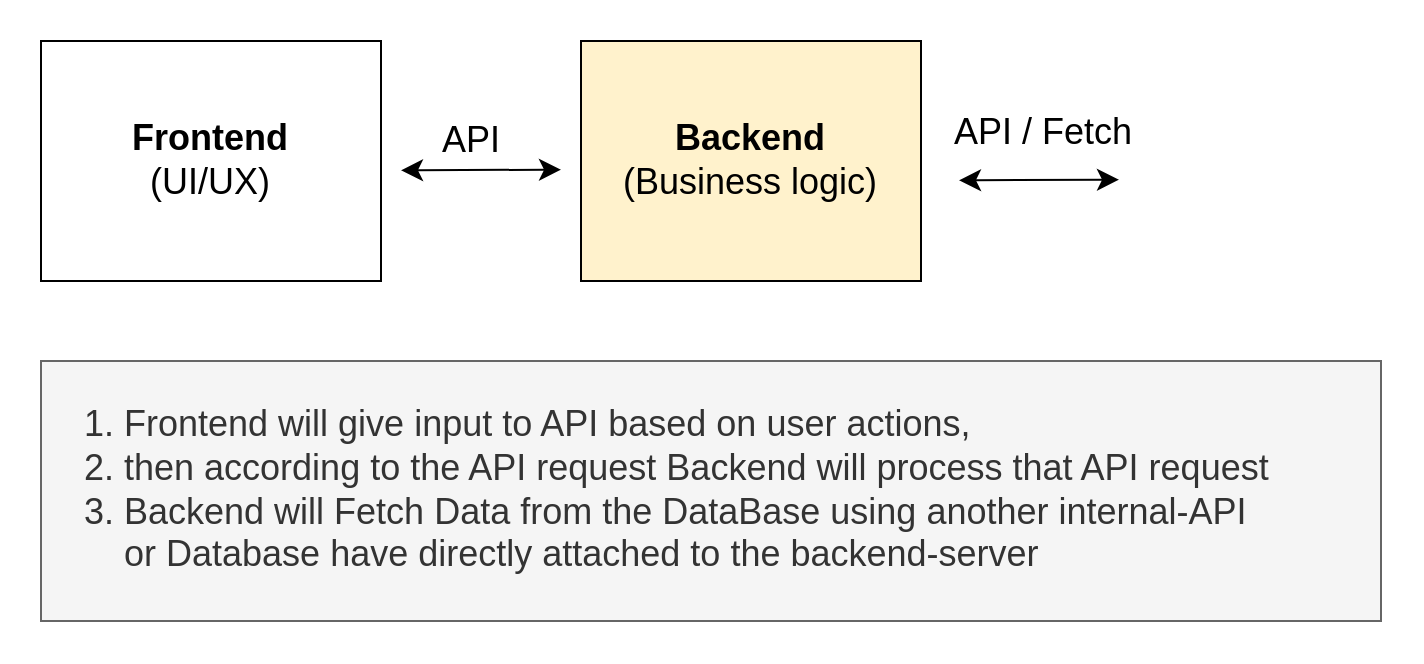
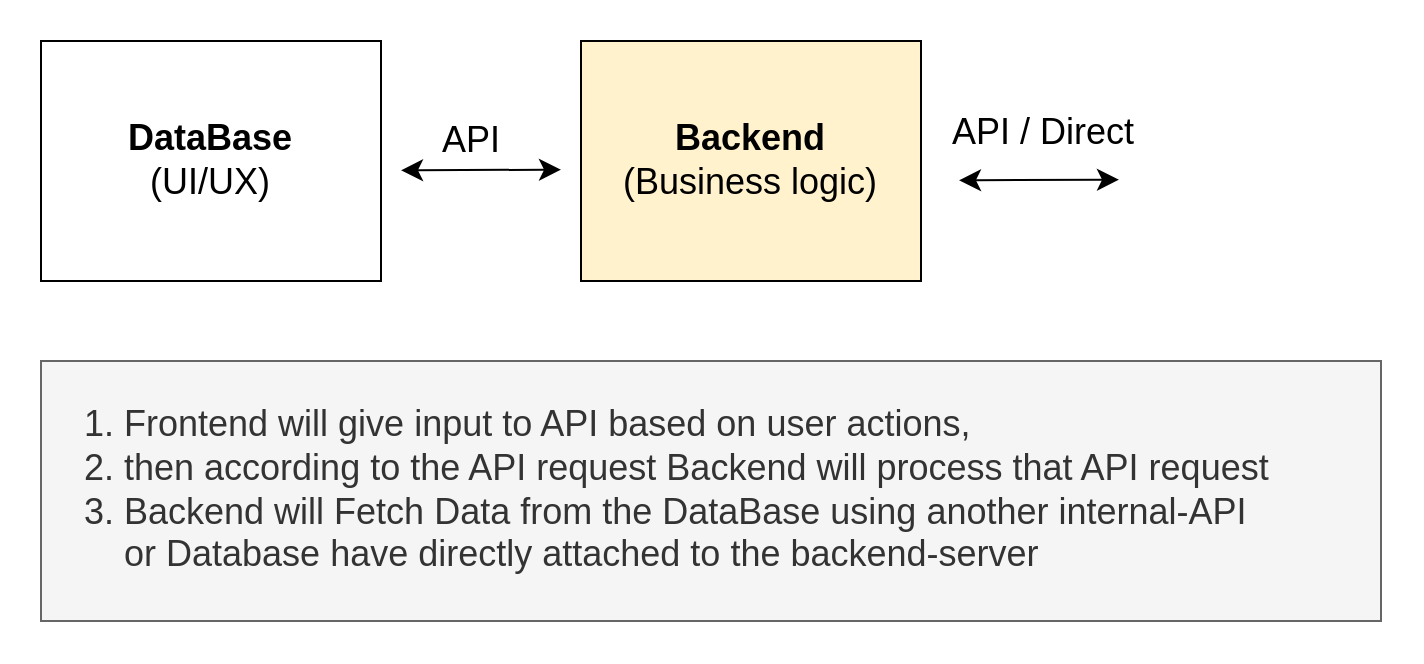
- <mxCell id="6" value="API / Fetch" style="text;html=1;align=center;verticalAlign=middle;resizable=0;points=[];autosize=1;strokeColor=none;fillColor=none;fontSize=18;" vertex="1" parent="1"><mxGeometry x="466" y="46" width="110" height="40" as="geometry" /></mxCell>
+ <mxCell id="6" value="API / Direct" style="text;html=1;align=center;verticalAlign=middle;resizable=0;points=[];autosize=1;strokeColor=none;fillColor=none;fontSize=18;" vertex="1" parent="1"><mxGeometry x="466" y="46" width="110" height="40" as="geometry" /></mxCell>
- <mxCell id="2" value="&lt;font style=&quot;font-size: 18px;&quot;&gt;&lt;b&gt;Frontend&lt;/b&gt;&lt;br&gt;(UI/UX)&lt;br&gt;&lt;/font&gt;" style="whiteSpace=wrap;html=1;" vertex="1" parent="1"><mxGeometry x="20" y="20" width="170" height="120" as="geometry" /></mxCell>
+ <mxCell id="2" value="&lt;font style=&quot;font-size: 18px;&quot;&gt;&lt;b&gt;DataBase&lt;/b&gt;&lt;br&gt;(UI/UX)&lt;br&gt;&lt;/font&gt;" style="whiteSpace=wrap;html=1;" vertex="1" parent="1"><mxGeometry x="20" y="20" width="170" height="120" as="geometry" /></mxCell>
